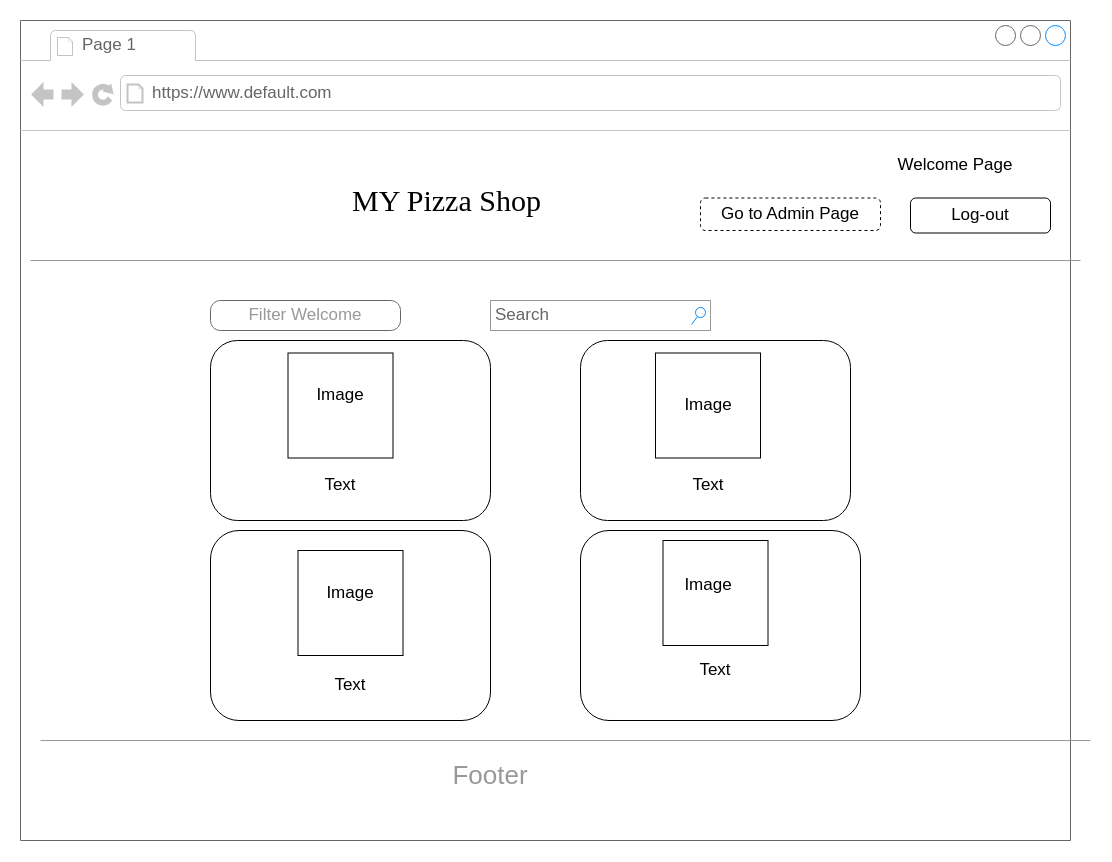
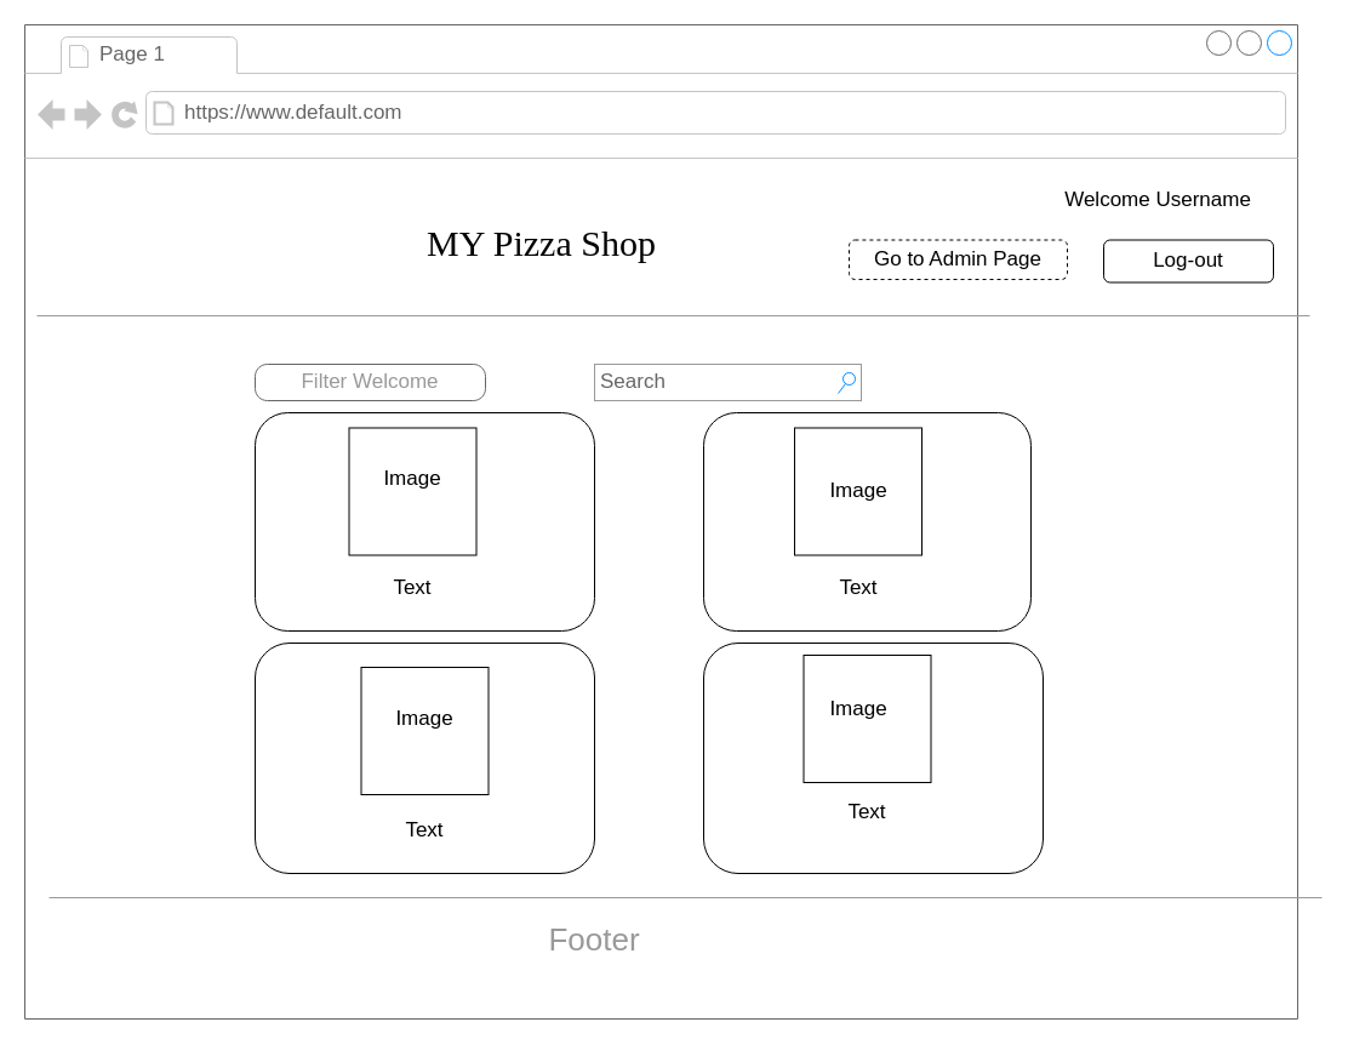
- <mxCell id="29" value="Welcome Page" style="text;html=1;strokeColor=none;fillColor=none;align=center;verticalAlign=middle;whiteSpace=wrap;rounded=0;fontSize=17;" vertex="1" parent="2"><mxGeometry x="840" y="130" width="190" height="30" as="geometry" /></mxCell>
+ <mxCell id="29" value="Welcome Username" style="text;html=1;strokeColor=none;fillColor=none;align=center;verticalAlign=middle;whiteSpace=wrap;rounded=0;fontSize=17;" vertex="1" parent="2"><mxGeometry x="840" y="130" width="190" height="30" as="geometry" /></mxCell>
